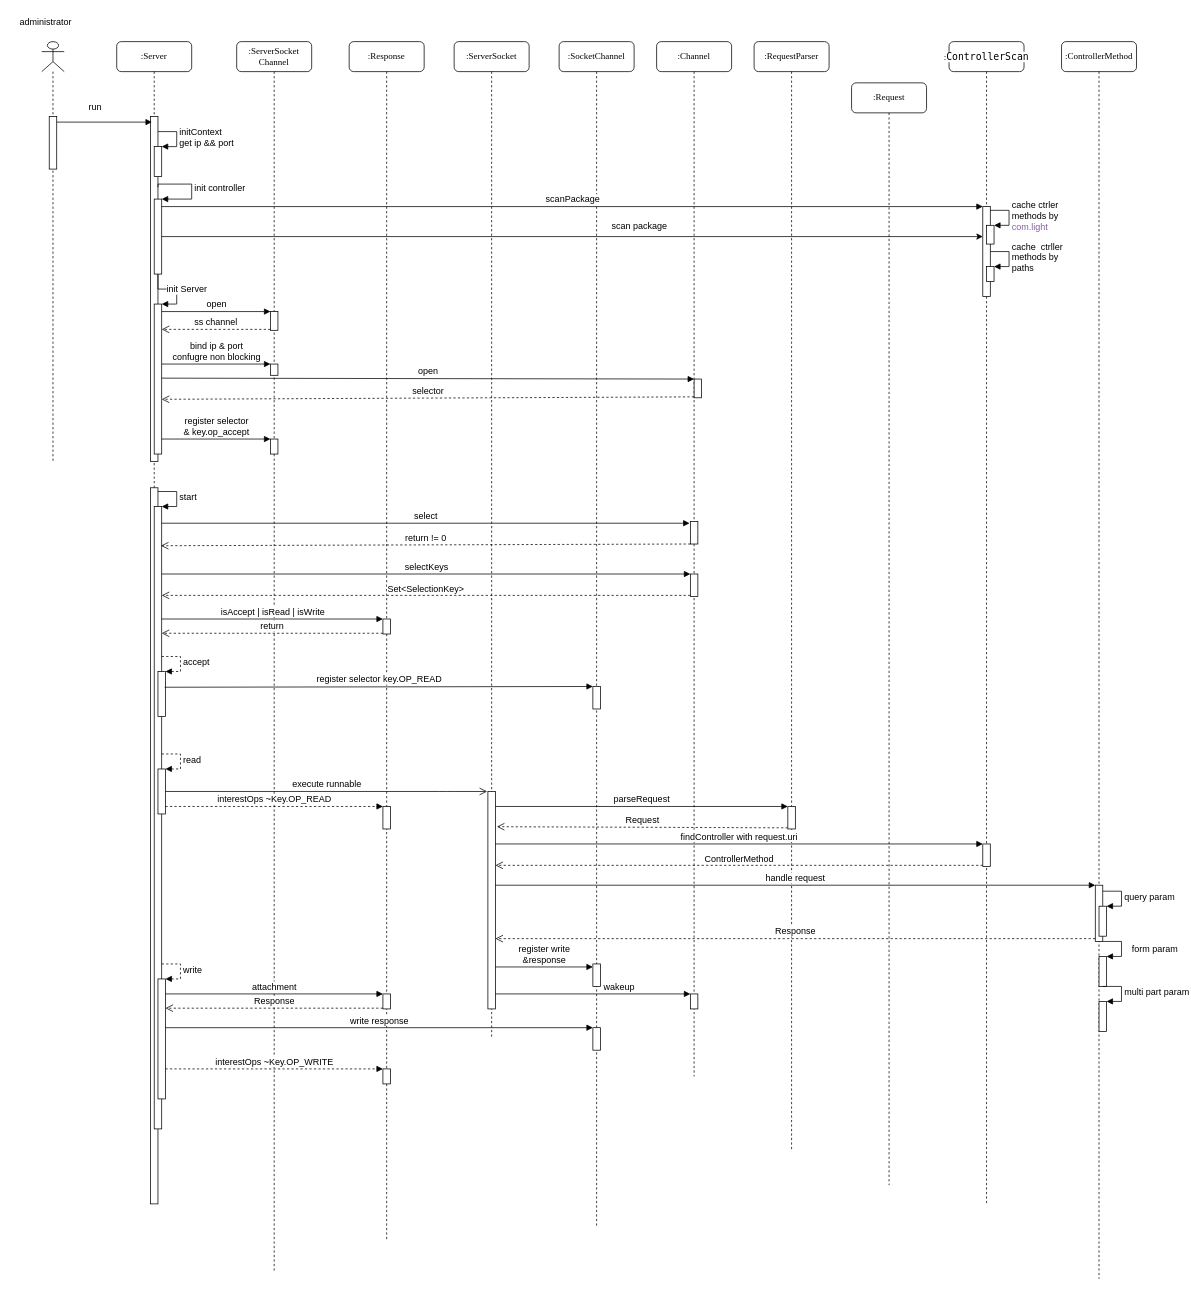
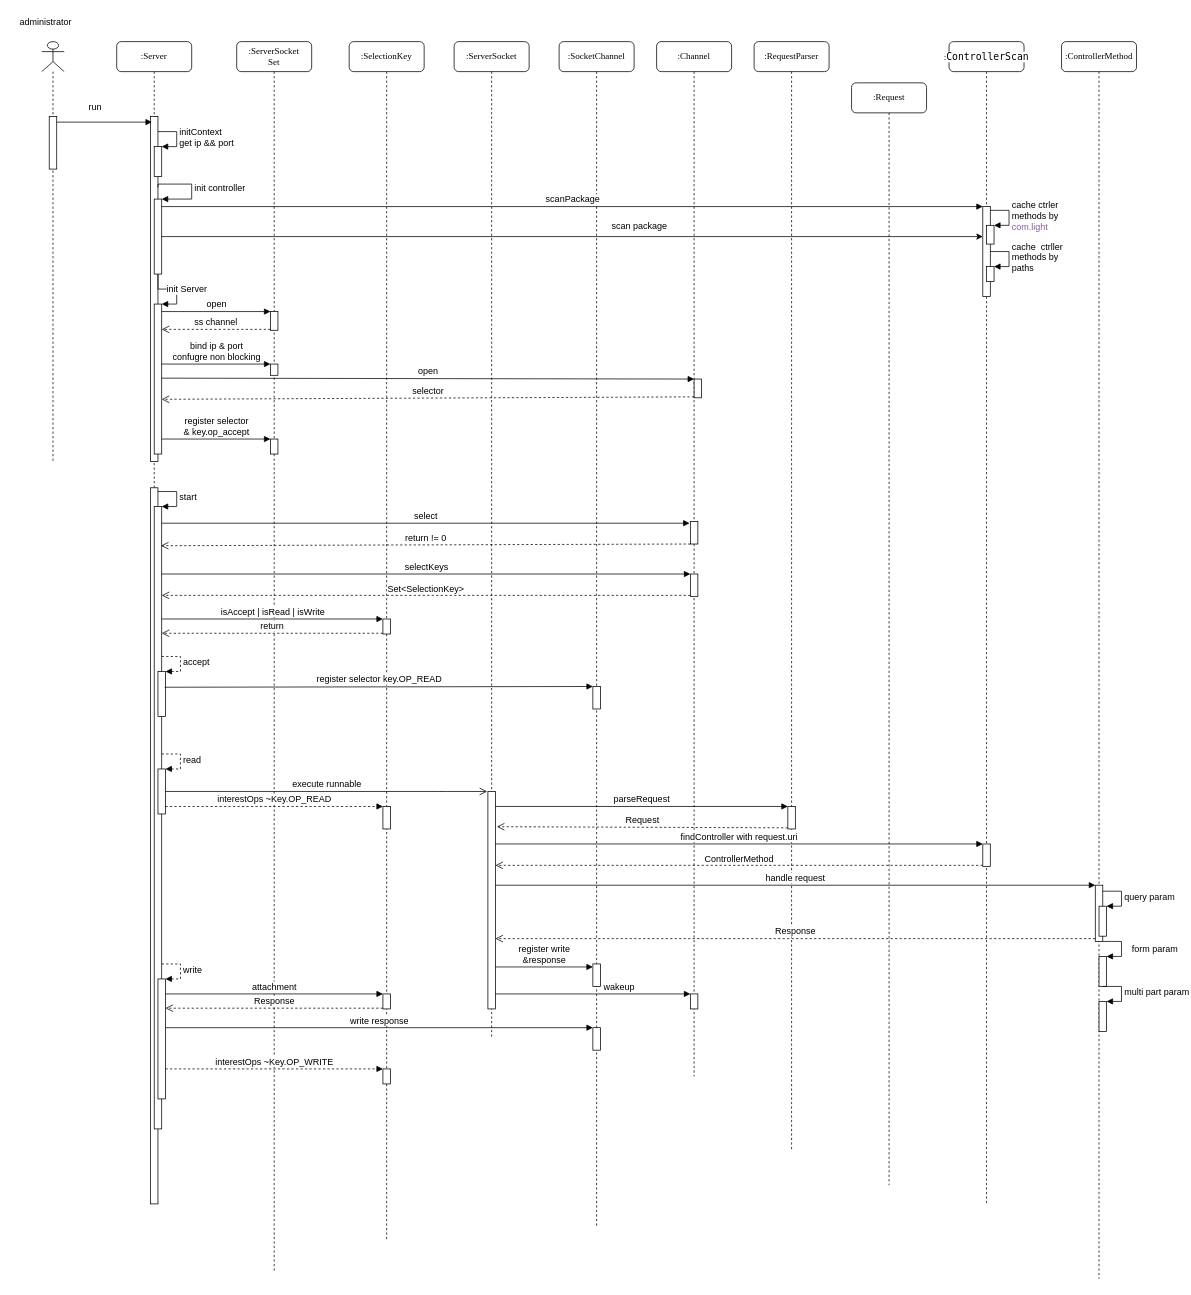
- <mxCell id="42" value="&lt;span style=&quot;background-color: rgb(255 , 255 , 255)&quot;&gt;:ServerSocket&lt;br&gt;Channel&lt;/span&gt;" style="shape=umlLifeline;perimeter=lifelinePerimeter;whiteSpace=wrap;html=1;container=1;collapsible=0;recursiveResize=0;outlineConnect=0;rounded=1;shadow=0;comic=0;labelBackgroundColor=none;strokeWidth=1;fontFamily=Verdana;fontSize=12;align=center;" parent="1" vertex="1"><mxGeometry x="315" y="55" width="100" height="1640" as="geometry" /></mxCell>
+ <mxCell id="42" value="&lt;span style=&quot;background-color: rgb(255 , 255 , 255)&quot;&gt;:ServerSocket&lt;br&gt;Set&lt;/span&gt;" style="shape=umlLifeline;perimeter=lifelinePerimeter;whiteSpace=wrap;html=1;container=1;collapsible=0;recursiveResize=0;outlineConnect=0;rounded=1;shadow=0;comic=0;labelBackgroundColor=none;strokeWidth=1;fontFamily=Verdana;fontSize=12;align=center;" parent="1" vertex="1"><mxGeometry x="315" y="55" width="100" height="1640" as="geometry" /></mxCell>
- <mxCell id="9" value=":Response" style="shape=umlLifeline;perimeter=lifelinePerimeter;whiteSpace=wrap;html=1;container=1;collapsible=0;recursiveResize=0;outlineConnect=0;rounded=1;shadow=0;comic=0;labelBackgroundColor=none;strokeWidth=1;fontFamily=Verdana;fontSize=12;align=center;" parent="1" vertex="1"><mxGeometry x="465" y="55" width="100" height="1600" as="geometry" /></mxCell>
+ <mxCell id="9" value=":SelectionKey" style="shape=umlLifeline;perimeter=lifelinePerimeter;whiteSpace=wrap;html=1;container=1;collapsible=0;recursiveResize=0;outlineConnect=0;rounded=1;shadow=0;comic=0;labelBackgroundColor=none;strokeWidth=1;fontFamily=Verdana;fontSize=12;align=center;" parent="1" vertex="1"><mxGeometry x="465" y="55" width="100" height="1600" as="geometry" /></mxCell>
